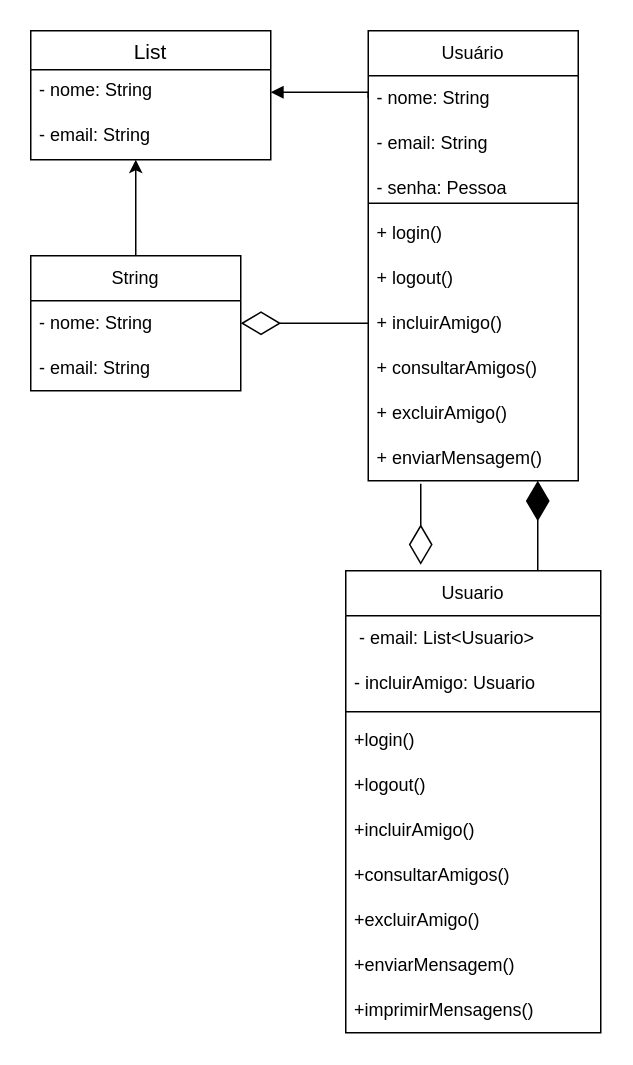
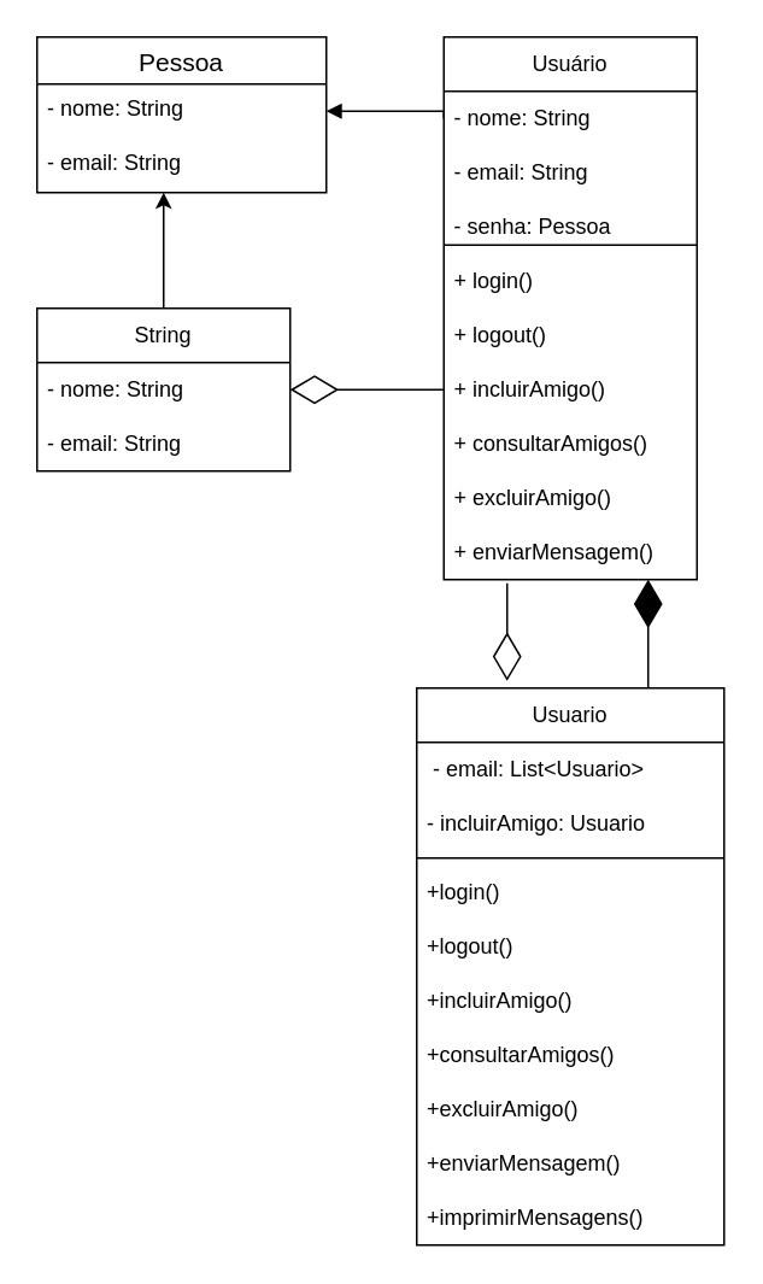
- <mxCell id="28" value="List" style="swimlane;fontStyle=0;childLayout=stackLayout;horizontal=1;startSize=26;horizontalStack=0;resizeParent=1;resizeParentMax=0;resizeLast=0;collapsible=1;marginBottom=0;align=center;fontSize=14;" vertex="1" parent="1"><mxGeometry x="20" y="20" width="160" height="86" as="geometry" /></mxCell>
+ <mxCell id="28" value="Pessoa" style="swimlane;fontStyle=0;childLayout=stackLayout;horizontal=1;startSize=26;horizontalStack=0;resizeParent=1;resizeParentMax=0;resizeLast=0;collapsible=1;marginBottom=0;align=center;fontSize=14;" vertex="1" parent="1"><mxGeometry x="20" y="20" width="160" height="86" as="geometry" /></mxCell>
